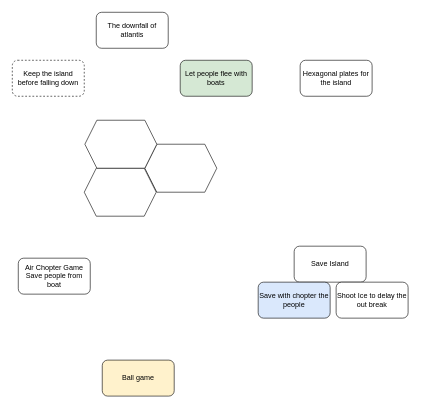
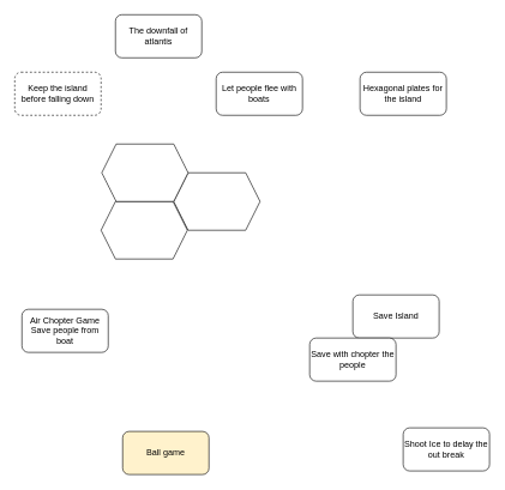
- <mxCell id="4" value="Let people flee with boats" style="rounded=1;whiteSpace=wrap;html=1;fillColor=#d5e8d4;" vertex="1" parent="1"><mxGeometry x="300" y="100" width="120" height="60" as="geometry" /></mxCell>
+ <mxCell id="4" value="Let people flee with boats" style="rounded=1;whiteSpace=wrap;html=1;" vertex="1" parent="1"><mxGeometry x="300" y="100" width="120" height="60" as="geometry" /></mxCell>
- <mxCell id="12" value="Save with chopter the people" style="rounded=1;whiteSpace=wrap;html=1;fillColor=#dae8fc;" vertex="1" parent="1"><mxGeometry x="430" y="470" width="120" height="60" as="geometry" /></mxCell>
+ <mxCell id="12" value="Save with chopter the people" style="rounded=1;whiteSpace=wrap;html=1;" vertex="1" parent="1"><mxGeometry x="430" y="470" width="120" height="60" as="geometry" /></mxCell>
- <mxCell id="11" value="Shoot Ice to delay the out break" style="rounded=1;whiteSpace=wrap;html=1;" vertex="1" parent="1"><mxGeometry x="560" y="470" width="120" height="60" as="geometry" /></mxCell>
+ <mxCell id="11" value="Shoot Ice to delay the out break" style="rounded=1;whiteSpace=wrap;html=1;" vertex="1" parent="1"><mxGeometry x="560" y="595" width="120" height="60" as="geometry" /></mxCell>
